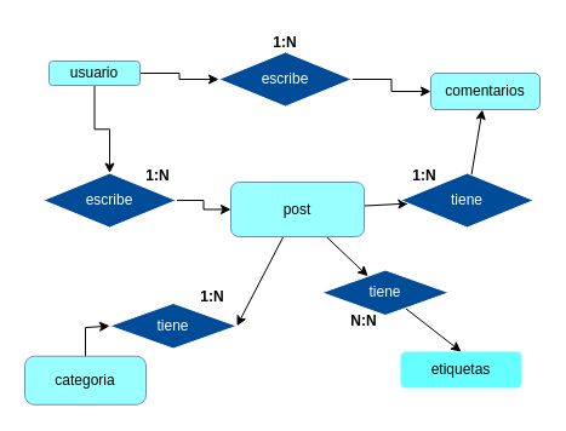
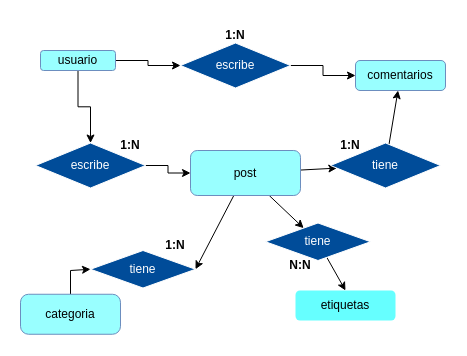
- <mxCell id="12" value="etiquetas" style="rounded=1;whiteSpace=wrap;html=1;fillColor=#66FFFF;strokeColor=none;" vertex="1" parent="1"><mxGeometry x="330" y="290" width="100" height="30" as="geometry" /></mxCell>
+ <mxCell id="12" value="etiquetas" style="rounded=1;whiteSpace=wrap;html=1;fillColor=#66FFFF;strokeColor=none;" vertex="1" parent="1"><mxGeometry x="295" y="290" width="100" height="30" as="geometry" /></mxCell>
